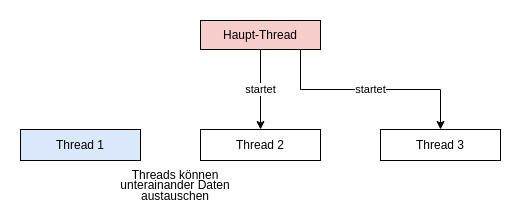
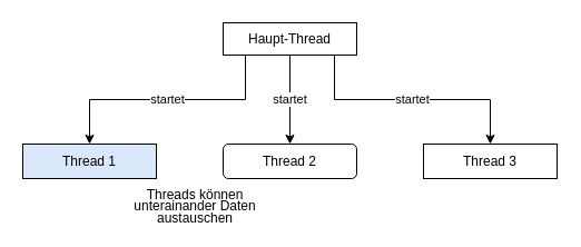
- <mxCell id="5" value="Haupt-Thread" style="rounded=0;whiteSpace=wrap;html=1;fillColor=#f8cecc;" parent="1" vertex="1"><mxGeometry x="200" y="20" width="120" height="29" as="geometry" /></mxCell>
+ <mxCell id="5" value="Haupt-Thread" style="rounded=0;whiteSpace=wrap;html=1;" parent="1" vertex="1"><mxGeometry x="200" y="20" width="120" height="29" as="geometry" /></mxCell>
+ <mxCell id="4" value="startet" style="edgeStyle=orthogonalEdgeStyle;rounded=0;orthogonalLoop=1;jettySize=auto;html=1;entryX=0.5;entryY=0;entryDx=0;entryDy=0;" parent="1" source="5" target="7" edge="1"><mxGeometry relative="1" as="geometry"><Array as="points"><mxPoint x="220" y="89" /><mxPoint x="80" y="89" /></Array></mxGeometry></mxCell>
- <mxCell id="6" value="Thread 2" style="rounded=0;whiteSpace=wrap;html=1;" parent="1" vertex="1"><mxGeometry x="200" y="129" width="120" height="31" as="geometry" /></mxCell>
+ <mxCell id="6" value="Thread 2" style="whiteSpace=wrap;html=1;rounded=1;" parent="1" vertex="1"><mxGeometry x="200" y="129" width="120" height="31" as="geometry" /></mxCell>
